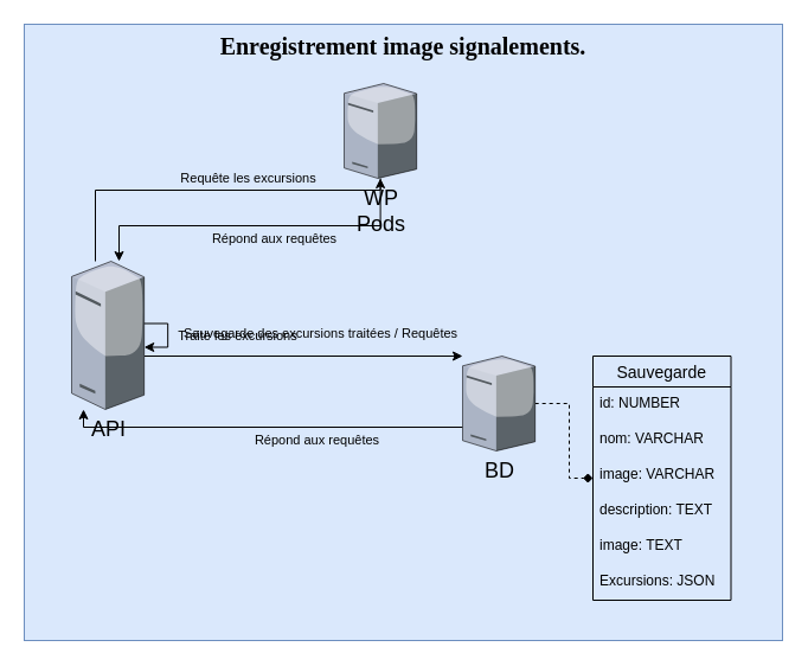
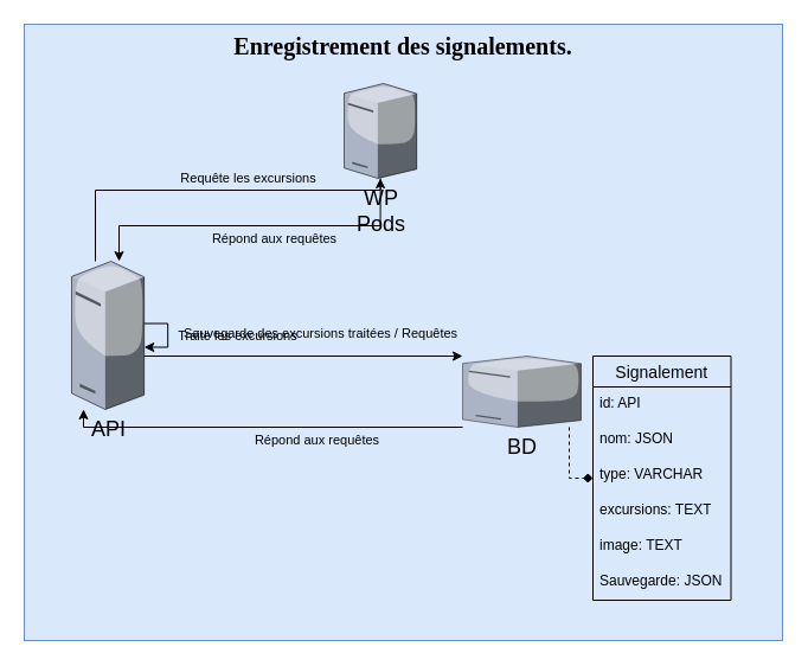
- <mxCell id="2" value="&lt;font face=&quot;Verdana&quot; style=&quot;font-size: 20px;&quot;&gt;&lt;b&gt;Enregistrement image signalements.&lt;/b&gt;&lt;/font&gt;" style="rounded=0;whiteSpace=wrap;html=1;fillColor=#dae8fc;strokeColor=#6c8ebf;gradientColor=none;gradientDirection=north;movable=1;resizable=1;rotatable=1;deletable=1;editable=1;locked=0;connectable=1;verticalAlign=top;" vertex="1" parent="1"><mxGeometry x="20" y="20" width="640" height="520" as="geometry" /></mxCell>
+ <mxCell id="2" value="&lt;font face=&quot;Verdana&quot; style=&quot;font-size: 20px;&quot;&gt;&lt;b&gt;Enregistrement des signalements.&lt;/b&gt;&lt;/font&gt;" style="rounded=0;whiteSpace=wrap;html=1;fillColor=#dae8fc;strokeColor=#6c8ebf;gradientColor=none;gradientDirection=north;movable=1;resizable=1;rotatable=1;deletable=1;editable=1;locked=0;connectable=1;verticalAlign=top;" vertex="1" parent="1"><mxGeometry x="20" y="20" width="640" height="520" as="geometry" /></mxCell>
- <mxCell id="15" value="Sauvegarde" style="swimlane;fontStyle=0;childLayout=stackLayout;horizontal=1;startSize=26;horizontalStack=0;resizeParent=1;resizeParentMax=0;resizeLast=0;collapsible=1;marginBottom=0;align=center;fontSize=14;labelBackgroundColor=none;fillColor=none;" vertex="1" parent="1"><mxGeometry x="500" y="300" width="116.5" height="206" as="geometry" /></mxCell>
+ <mxCell id="15" value="Signalement" style="swimlane;fontStyle=0;childLayout=stackLayout;horizontal=1;startSize=26;horizontalStack=0;resizeParent=1;resizeParentMax=0;resizeLast=0;collapsible=1;marginBottom=0;align=center;fontSize=14;labelBackgroundColor=none;fillColor=none;" vertex="1" parent="1"><mxGeometry x="500" y="300" width="116.5" height="206" as="geometry" /></mxCell>
- <mxCell id="14" value="&lt;font style=&quot;font-size: 18px;&quot;&gt;BD&lt;br&gt;&lt;/font&gt;" style="verticalLabelPosition=bottom;sketch=0;aspect=fixed;html=1;verticalAlign=top;align=center;outlineConnect=0;shape=mxgraph.citrix.tower_server;" vertex="1" parent="1"><mxGeometry x="390" y="300" width="61.18" height="80" as="geometry" /></mxCell>
+ <mxCell id="14" value="&lt;font style=&quot;font-size: 18px;&quot;&gt;BD&lt;br&gt;&lt;/font&gt;" style="verticalLabelPosition=bottom;sketch=0;aspect=fixed;html=1;verticalAlign=top;align=center;outlineConnect=0;shape=mxgraph.citrix.tower_server;" vertex="1" parent="1"><mxGeometry x="390" y="300" width="100" height="60" as="geometry" /></mxCell>
- <mxCell id="16" value="id: NUMBER" style="text;strokeColor=none;fillColor=none;spacingLeft=4;spacingRight=4;overflow=hidden;rotatable=0;points=[[0,0.5],[1,0.5]];portConstraint=eastwest;fontSize=12;whiteSpace=wrap;html=1;" vertex="1" parent="15"><mxGeometry y="26" width="116.5" height="30" as="geometry" /></mxCell>
+ <mxCell id="16" value="id: API" style="text;strokeColor=none;fillColor=none;spacingLeft=4;spacingRight=4;overflow=hidden;rotatable=0;points=[[0,0.5],[1,0.5]];portConstraint=eastwest;fontSize=12;whiteSpace=wrap;html=1;" vertex="1" parent="15"><mxGeometry y="26" width="116.5" height="30" as="geometry" /></mxCell>
- <mxCell id="17" value="nom: VARCHAR" style="text;strokeColor=none;fillColor=none;spacingLeft=4;spacingRight=4;overflow=hidden;rotatable=0;points=[[0,0.5],[1,0.5]];portConstraint=eastwest;fontSize=12;whiteSpace=wrap;html=1;" vertex="1" parent="15"><mxGeometry y="56" width="116.5" height="30" as="geometry" /></mxCell>
+ <mxCell id="17" value="nom: JSON" style="text;strokeColor=none;fillColor=none;spacingLeft=4;spacingRight=4;overflow=hidden;rotatable=0;points=[[0,0.5],[1,0.5]];portConstraint=eastwest;fontSize=12;whiteSpace=wrap;html=1;" vertex="1" parent="15"><mxGeometry y="56" width="116.5" height="30" as="geometry" /></mxCell>
- <mxCell id="18" value="image: VARCHAR" style="text;strokeColor=none;fillColor=none;spacingLeft=4;spacingRight=4;overflow=hidden;rotatable=0;points=[[0,0.5],[1,0.5]];portConstraint=eastwest;fontSize=12;whiteSpace=wrap;html=1;" vertex="1" parent="15"><mxGeometry y="86" width="116.5" height="30" as="geometry" /></mxCell>
+ <mxCell id="18" value="type: VARCHAR" style="text;strokeColor=none;fillColor=none;spacingLeft=4;spacingRight=4;overflow=hidden;rotatable=0;points=[[0,0.5],[1,0.5]];portConstraint=eastwest;fontSize=12;whiteSpace=wrap;html=1;" vertex="1" parent="15"><mxGeometry y="86" width="116.5" height="30" as="geometry" /></mxCell>
- <mxCell id="19" value="description: TEXT" style="text;strokeColor=none;fillColor=none;spacingLeft=4;spacingRight=4;overflow=hidden;rotatable=0;points=[[0,0.5],[1,0.5]];portConstraint=eastwest;fontSize=12;whiteSpace=wrap;html=1;" vertex="1" parent="15"><mxGeometry y="116" width="116.5" height="30" as="geometry" /></mxCell>
+ <mxCell id="19" value="excursions: TEXT" style="text;strokeColor=none;fillColor=none;spacingLeft=4;spacingRight=4;overflow=hidden;rotatable=0;points=[[0,0.5],[1,0.5]];portConstraint=eastwest;fontSize=12;whiteSpace=wrap;html=1;" vertex="1" parent="15"><mxGeometry y="116" width="116.5" height="30" as="geometry" /></mxCell>
- <mxCell id="21" value="Excursions: JSON" style="text;strokeColor=none;fillColor=none;spacingLeft=4;spacingRight=4;overflow=hidden;rotatable=0;points=[[0,0.5],[1,0.5]];portConstraint=eastwest;fontSize=12;whiteSpace=wrap;html=1;" vertex="1" parent="15"><mxGeometry y="176" width="116.5" height="30" as="geometry" /></mxCell>
+ <mxCell id="21" value="Sauvegarde: JSON" style="text;strokeColor=none;fillColor=none;spacingLeft=4;spacingRight=4;overflow=hidden;rotatable=0;points=[[0,0.5],[1,0.5]];portConstraint=eastwest;fontSize=12;whiteSpace=wrap;html=1;" vertex="1" parent="15"><mxGeometry y="176" width="116.5" height="30" as="geometry" /></mxCell>
